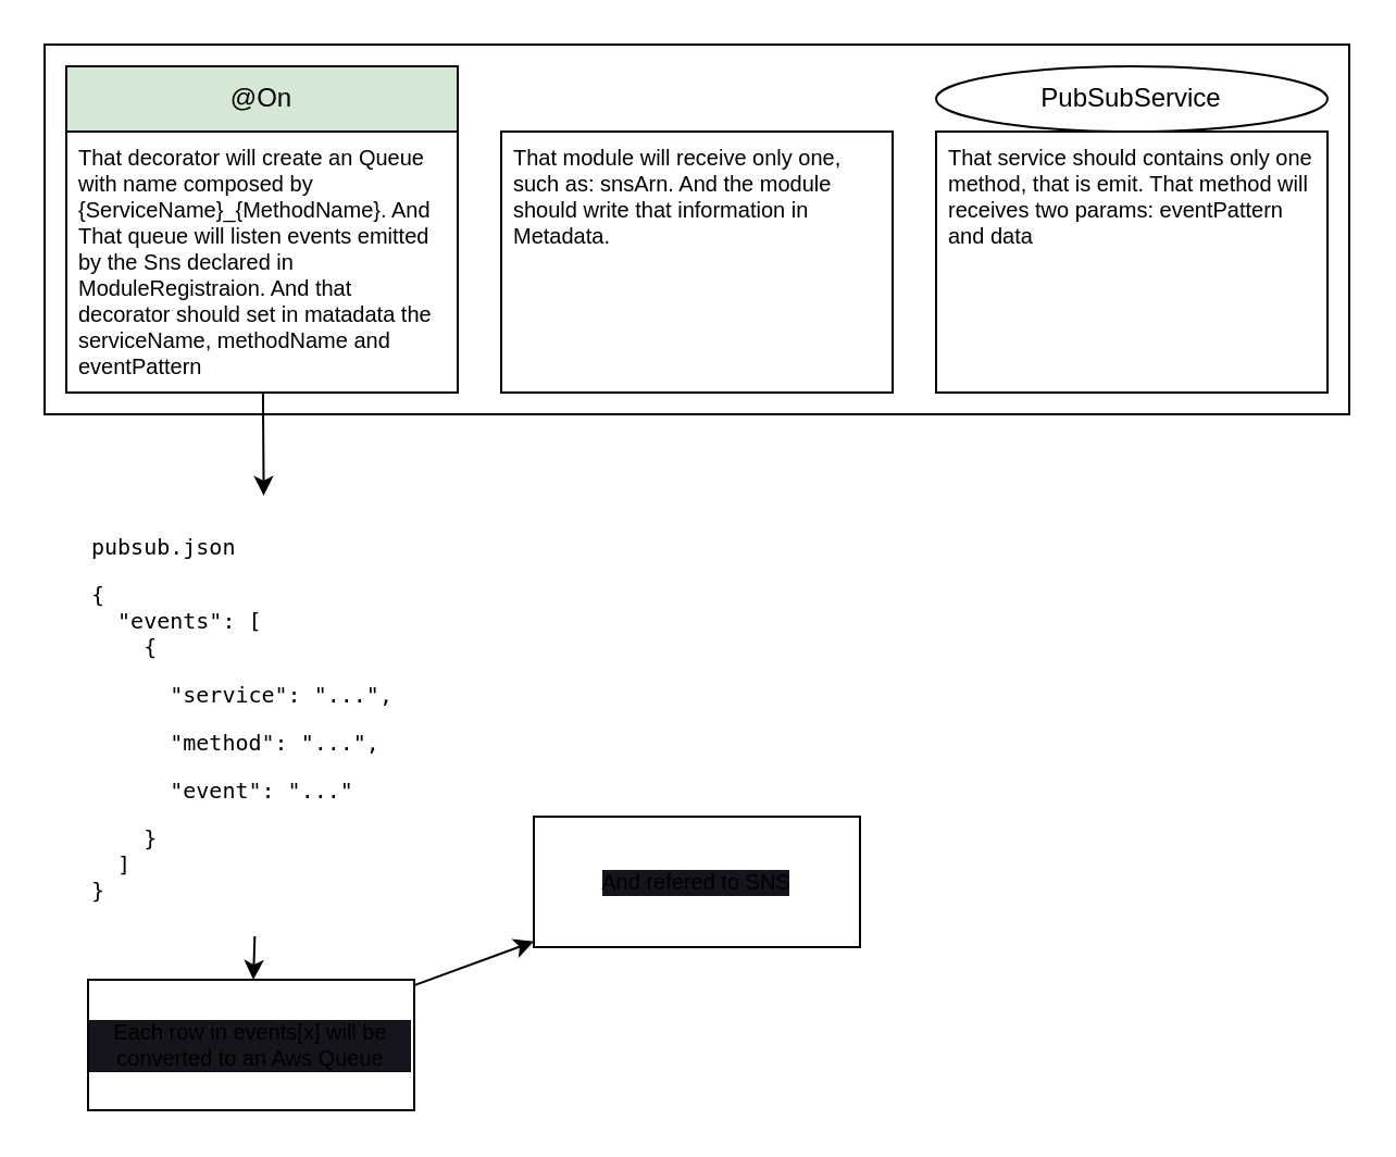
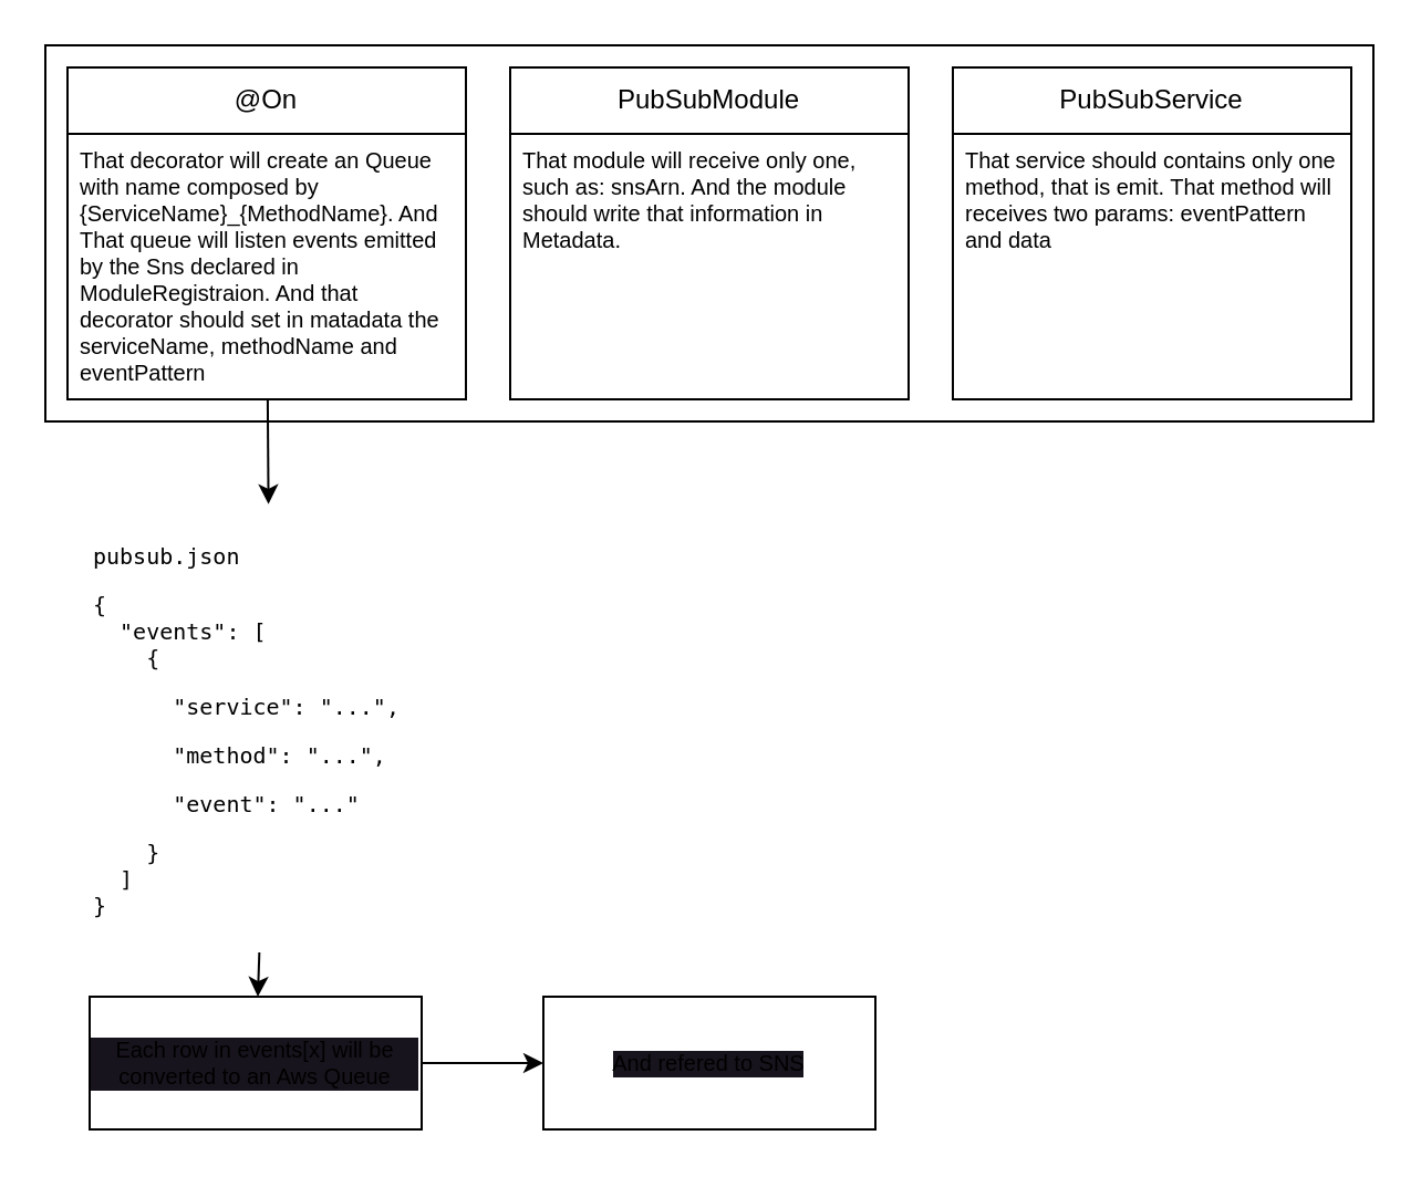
- <mxCell id="4" value="@On" style="rounded=0;whiteSpace=wrap;html=1;fillColor=#d5e8d4;" vertex="1" parent="3"><mxGeometry width="180" height="30" as="geometry" /></mxCell>
+ <mxCell id="4" value="@On" style="rounded=0;whiteSpace=wrap;html=1;" vertex="1" parent="3"><mxGeometry width="180" height="30" as="geometry" /></mxCell>
+ <mxCell id="7" value="PubSubModule" style="rounded=0;whiteSpace=wrap;html=1;" vertex="1" parent="6"><mxGeometry width="180" height="30" as="geometry" /></mxCell>
- <mxCell id="10" value="PubSubService" style="ellipse;whiteSpace=wrap;html=1;" vertex="1" parent="9"><mxGeometry width="180" height="30" as="geometry" /></mxCell>
+ <mxCell id="10" value="PubSubService" style="rounded=0;whiteSpace=wrap;html=1;" vertex="1" parent="9"><mxGeometry width="180" height="30" as="geometry" /></mxCell>
- <mxCell id="17" value="And refered to SNS" style="rounded=0;whiteSpace=wrap;html=1;labelBackgroundColor=#18141D;fontSize=10;" vertex="1" parent="1"><mxGeometry x="245" y="375" width="150" height="60" as="geometry" /></mxCell>
+ <mxCell id="17" value="And refered to SNS" style="rounded=0;whiteSpace=wrap;html=1;labelBackgroundColor=#18141D;fontSize=10;" vertex="1" parent="1"><mxGeometry x="245" y="450" width="150" height="60" as="geometry" /></mxCell>
